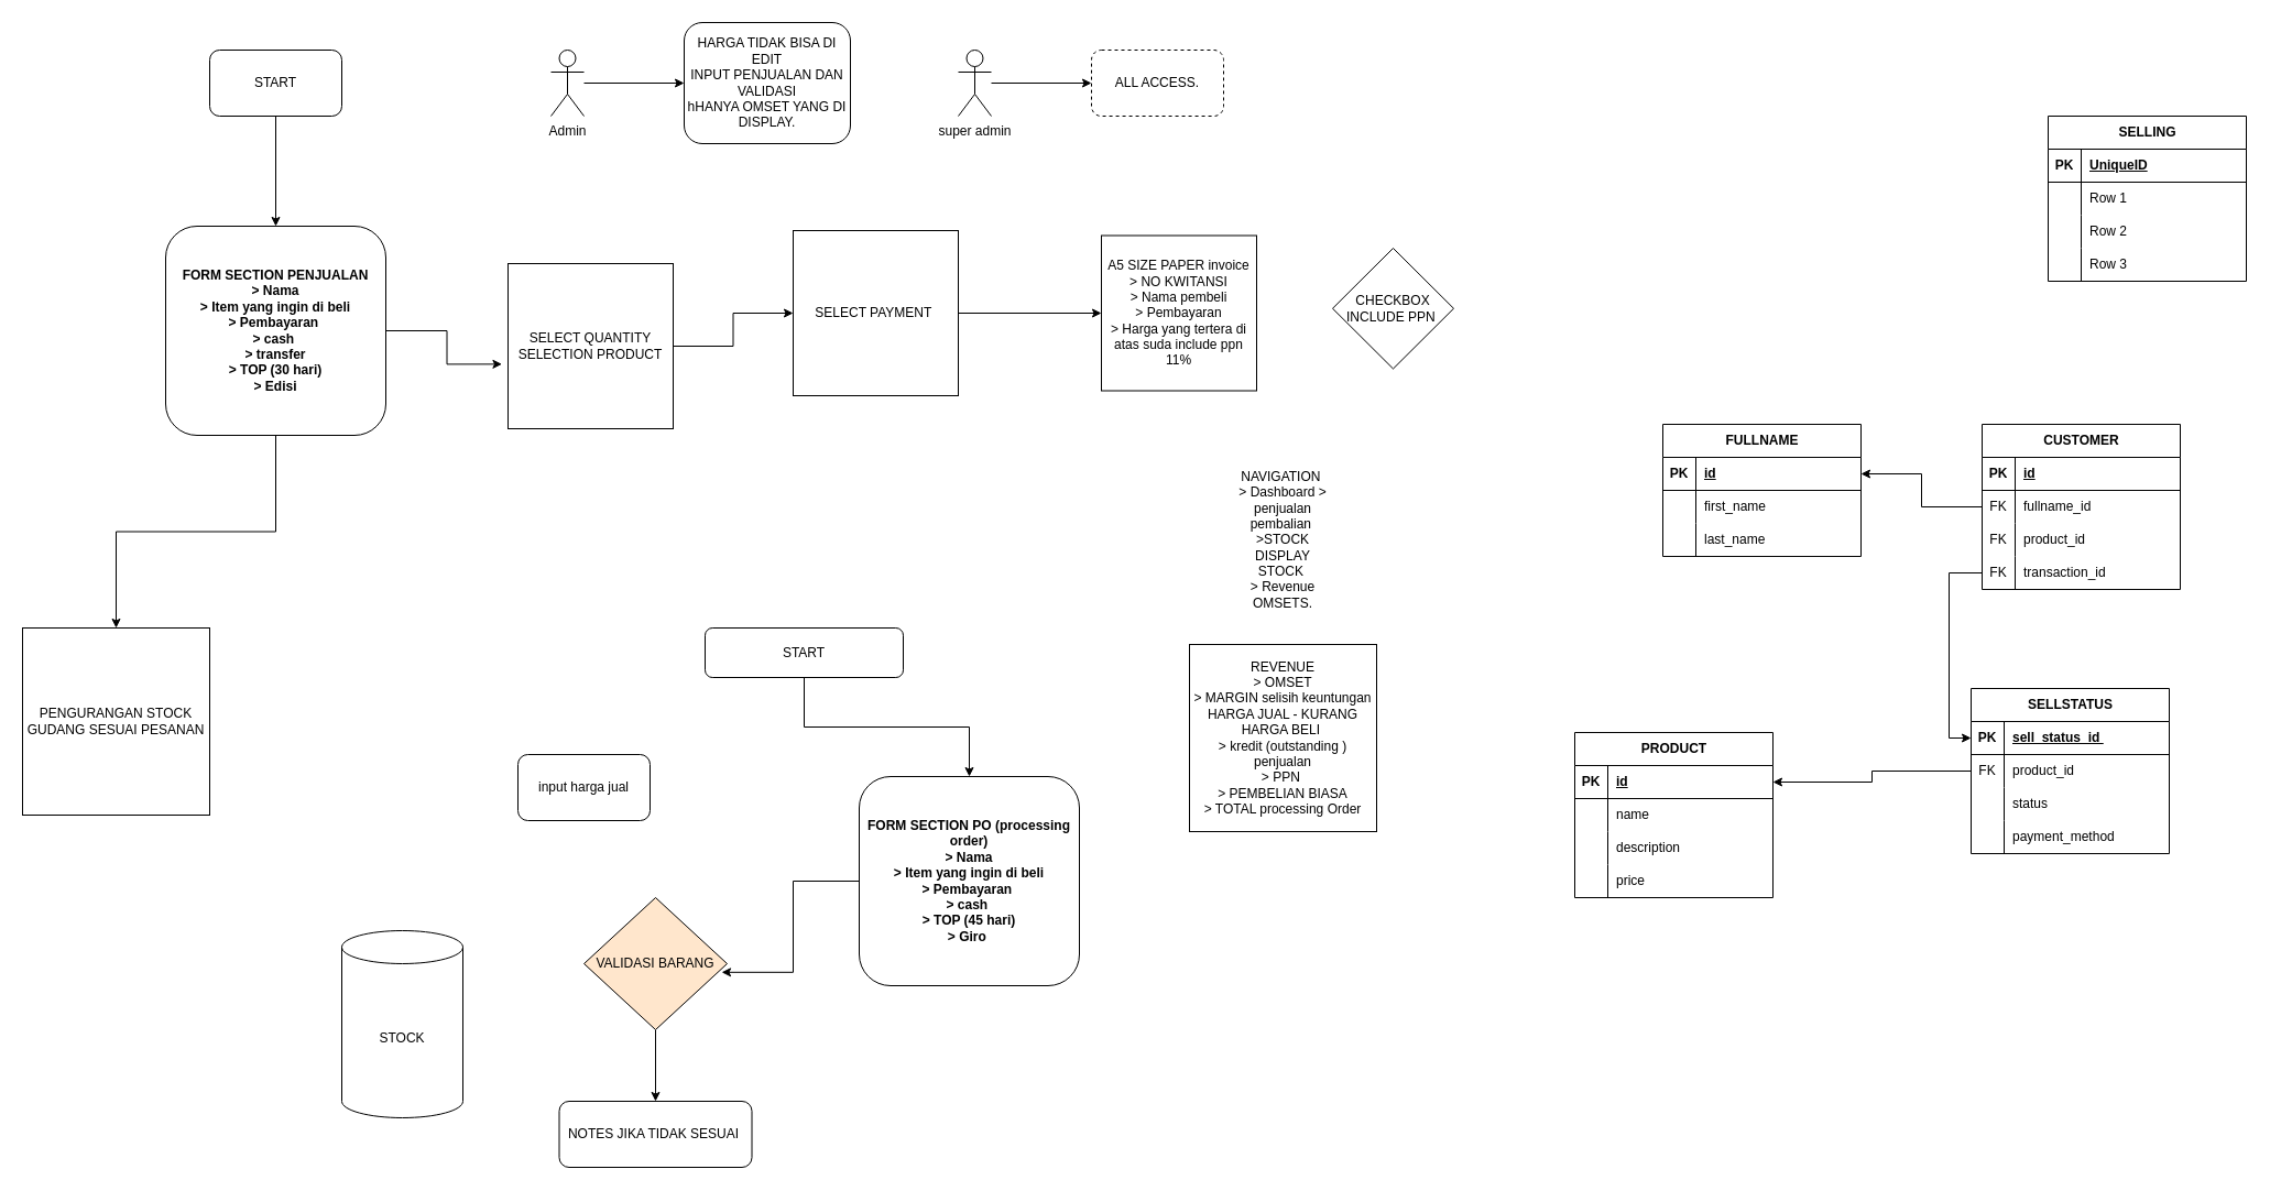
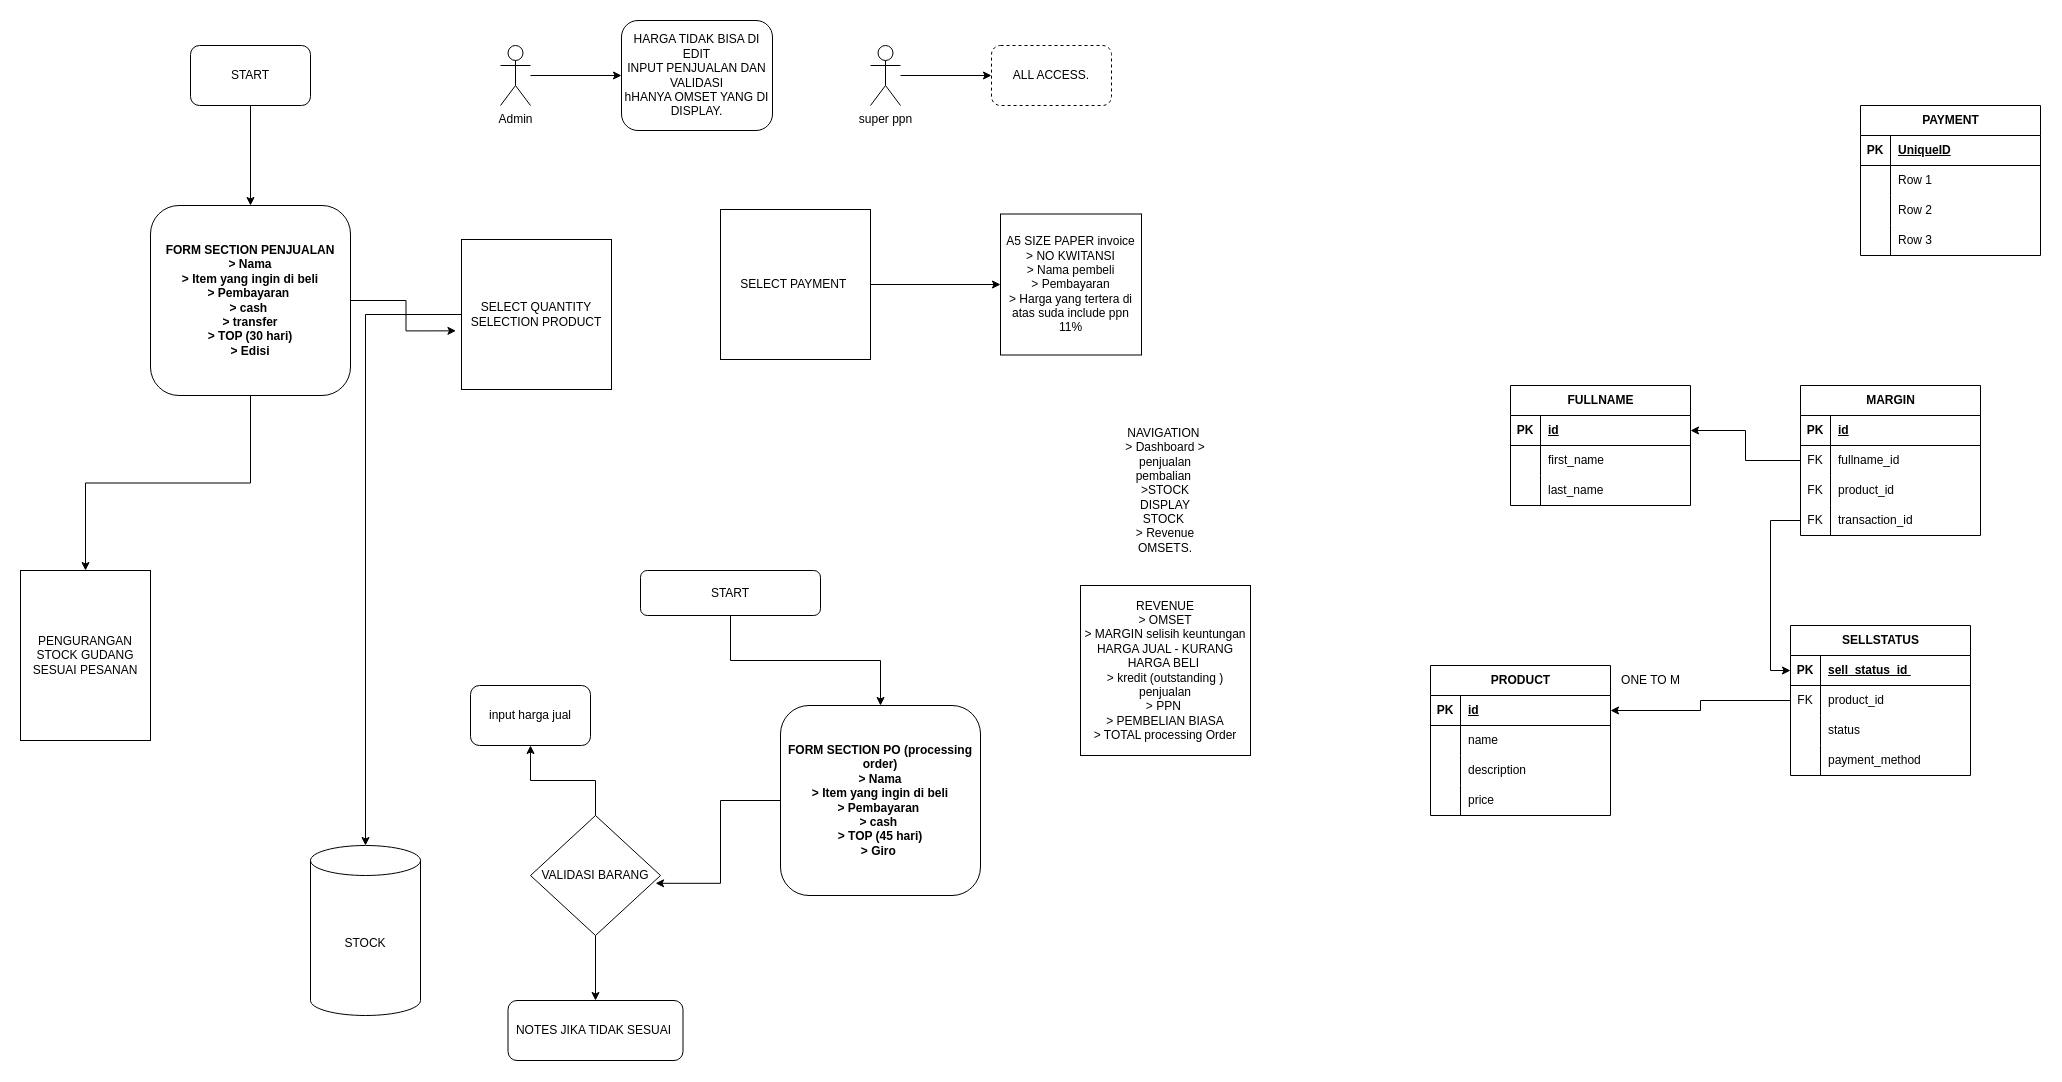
- <mxCell id="28" value="super admin&lt;br&gt;" style="shape=umlActor;verticalLabelPosition=bottom;verticalAlign=top;html=1;outlineConnect=0;" parent="1" vertex="1"><mxGeometry x="870" y="45" width="30" height="60" as="geometry" /></mxCell>
+ <mxCell id="28" value="super ppn&lt;br&gt;" style="shape=umlActor;verticalLabelPosition=bottom;verticalAlign=top;html=1;outlineConnect=0;" parent="1" vertex="1"><mxGeometry x="870" y="45" width="30" height="60" as="geometry" /></mxCell>
- <mxCell id="60" value="SELLING" style="shape=table;startSize=30;container=1;collapsible=1;childLayout=tableLayout;fixedRows=1;rowLines=0;fontStyle=1;align=center;resizeLast=1;html=1;" vertex="1" parent="1"><mxGeometry x="1860" y="105" width="180" height="150" as="geometry" /></mxCell>
+ <mxCell id="60" value="PAYMENT" style="shape=table;startSize=30;container=1;collapsible=1;childLayout=tableLayout;fixedRows=1;rowLines=0;fontStyle=1;align=center;resizeLast=1;html=1;" vertex="1" parent="1"><mxGeometry x="1860" y="105" width="180" height="150" as="geometry" /></mxCell>
- <mxCell id="32" value="CHECKBOX INCLUDE PPN&amp;nbsp;" style="rhombus;whiteSpace=wrap;html=1;" parent="1" vertex="1"><mxGeometry x="1210" y="225" width="110" height="109.5" as="geometry" /></mxCell>
- <mxCell id="6" value="" style="edgeStyle=orthogonalEdgeStyle;rounded=0;orthogonalLoop=1;jettySize=auto;html=1;" parent="1" source="7" target="10" edge="1"><mxGeometry relative="1" as="geometry" /></mxCell>
+ <mxCell id="6" value="" style="edgeStyle=orthogonalEdgeStyle;rounded=0;orthogonalLoop=1;jettySize=auto;html=1;" parent="1" source="7" target="16" edge="1"><mxGeometry relative="1" as="geometry" /></mxCell>
- <mxCell id="34" value="CUSTOMER" style="shape=table;startSize=30;container=1;collapsible=1;childLayout=tableLayout;fixedRows=1;rowLines=0;fontStyle=1;align=center;resizeLast=1;html=1;" vertex="1" parent="1"><mxGeometry x="1800" y="385" width="180" height="150" as="geometry" /></mxCell>
+ <mxCell id="34" value="MARGIN" style="shape=table;startSize=30;container=1;collapsible=1;childLayout=tableLayout;fixedRows=1;rowLines=0;fontStyle=1;align=center;resizeLast=1;html=1;" vertex="1" parent="1"><mxGeometry x="1800" y="385" width="180" height="150" as="geometry" /></mxCell>
- <mxCell id="12" value="PENGURANGAN STOCK GUDANG SESUAI PESANAN" style="whiteSpace=wrap;html=1;aspect=fixed;" parent="1" vertex="1"><mxGeometry x="20" y="570" width="170" height="170" as="geometry" /></mxCell>
+ <mxCell id="12" value="PENGURANGAN STOCK GUDANG SESUAI PESANAN" style="whiteSpace=wrap;html=1;aspect=fixed;" parent="1" vertex="1"><mxGeometry x="20" y="570" width="130" height="170" as="geometry" /></mxCell>
+ <mxCell id="98" value="ONE TO M" style="text;html=1;align=center;verticalAlign=middle;resizable=0;points=[];autosize=1;strokeColor=none;fillColor=none;" vertex="1" parent="1"><mxGeometry x="1610" y="665" width="80" height="30" as="geometry" /></mxCell>
+ <mxCell id="18" value="" style="edgeStyle=orthogonalEdgeStyle;rounded=0;orthogonalLoop=1;jettySize=auto;html=1;" parent="1" source="19" target="31" edge="1"><mxGeometry relative="1" as="geometry" /></mxCell>
- <mxCell id="19" value="VALIDASI BARANG" style="rhombus;whiteSpace=wrap;html=1;fillColor=#ffe6cc;" parent="1" vertex="1"><mxGeometry x="530" y="815" width="130" height="120" as="geometry" /></mxCell>
+ <mxCell id="19" value="VALIDASI BARANG" style="rhombus;whiteSpace=wrap;html=1;" parent="1" vertex="1"><mxGeometry x="530" y="815" width="130" height="120" as="geometry" /></mxCell>
